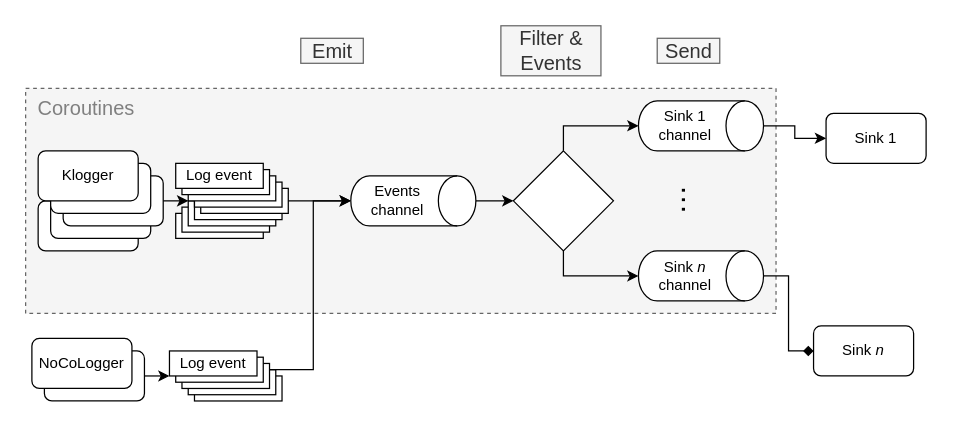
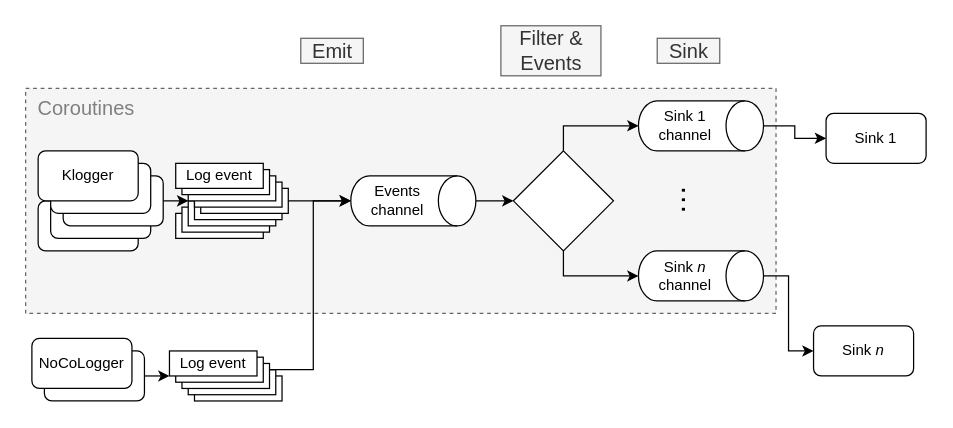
- <mxCell id="39" value="Send" style="text;html=1;align=center;verticalAlign=middle;resizable=0;points=[];autosize=1;strokeColor=#666666;fontSize=16;fillColor=#f5f5f5;fontColor=#333333;" vertex="1" parent="1"><mxGeometry x="525" y="30" width="50" height="20" as="geometry" /></mxCell>
+ <mxCell id="39" value="Sink" style="text;html=1;align=center;verticalAlign=middle;resizable=0;points=[];autosize=1;strokeColor=#666666;fontSize=16;fillColor=#f5f5f5;fontColor=#333333;" vertex="1" parent="1"><mxGeometry x="525" y="30" width="50" height="20" as="geometry" /></mxCell>
- <mxCell id="7" style="edgeStyle=orthogonalEdgeStyle;rounded=0;orthogonalLoop=1;jettySize=auto;html=1;exitX=0.5;exitY=0;exitDx=0;exitDy=0;exitPerimeter=0;entryX=0;entryY=0.5;entryDx=0;entryDy=0;fontSize=24;endArrow=diamond;" edge="1" parent="1" source="8" target="36"><mxGeometry relative="1" as="geometry" /></mxCell>
+ <mxCell id="7" style="edgeStyle=orthogonalEdgeStyle;rounded=0;orthogonalLoop=1;jettySize=auto;html=1;exitX=0.5;exitY=0;exitDx=0;exitDy=0;exitPerimeter=0;entryX=0;entryY=0.5;entryDx=0;entryDy=0;fontSize=24;" edge="1" parent="1" source="8" target="36"><mxGeometry relative="1" as="geometry" /></mxCell>
